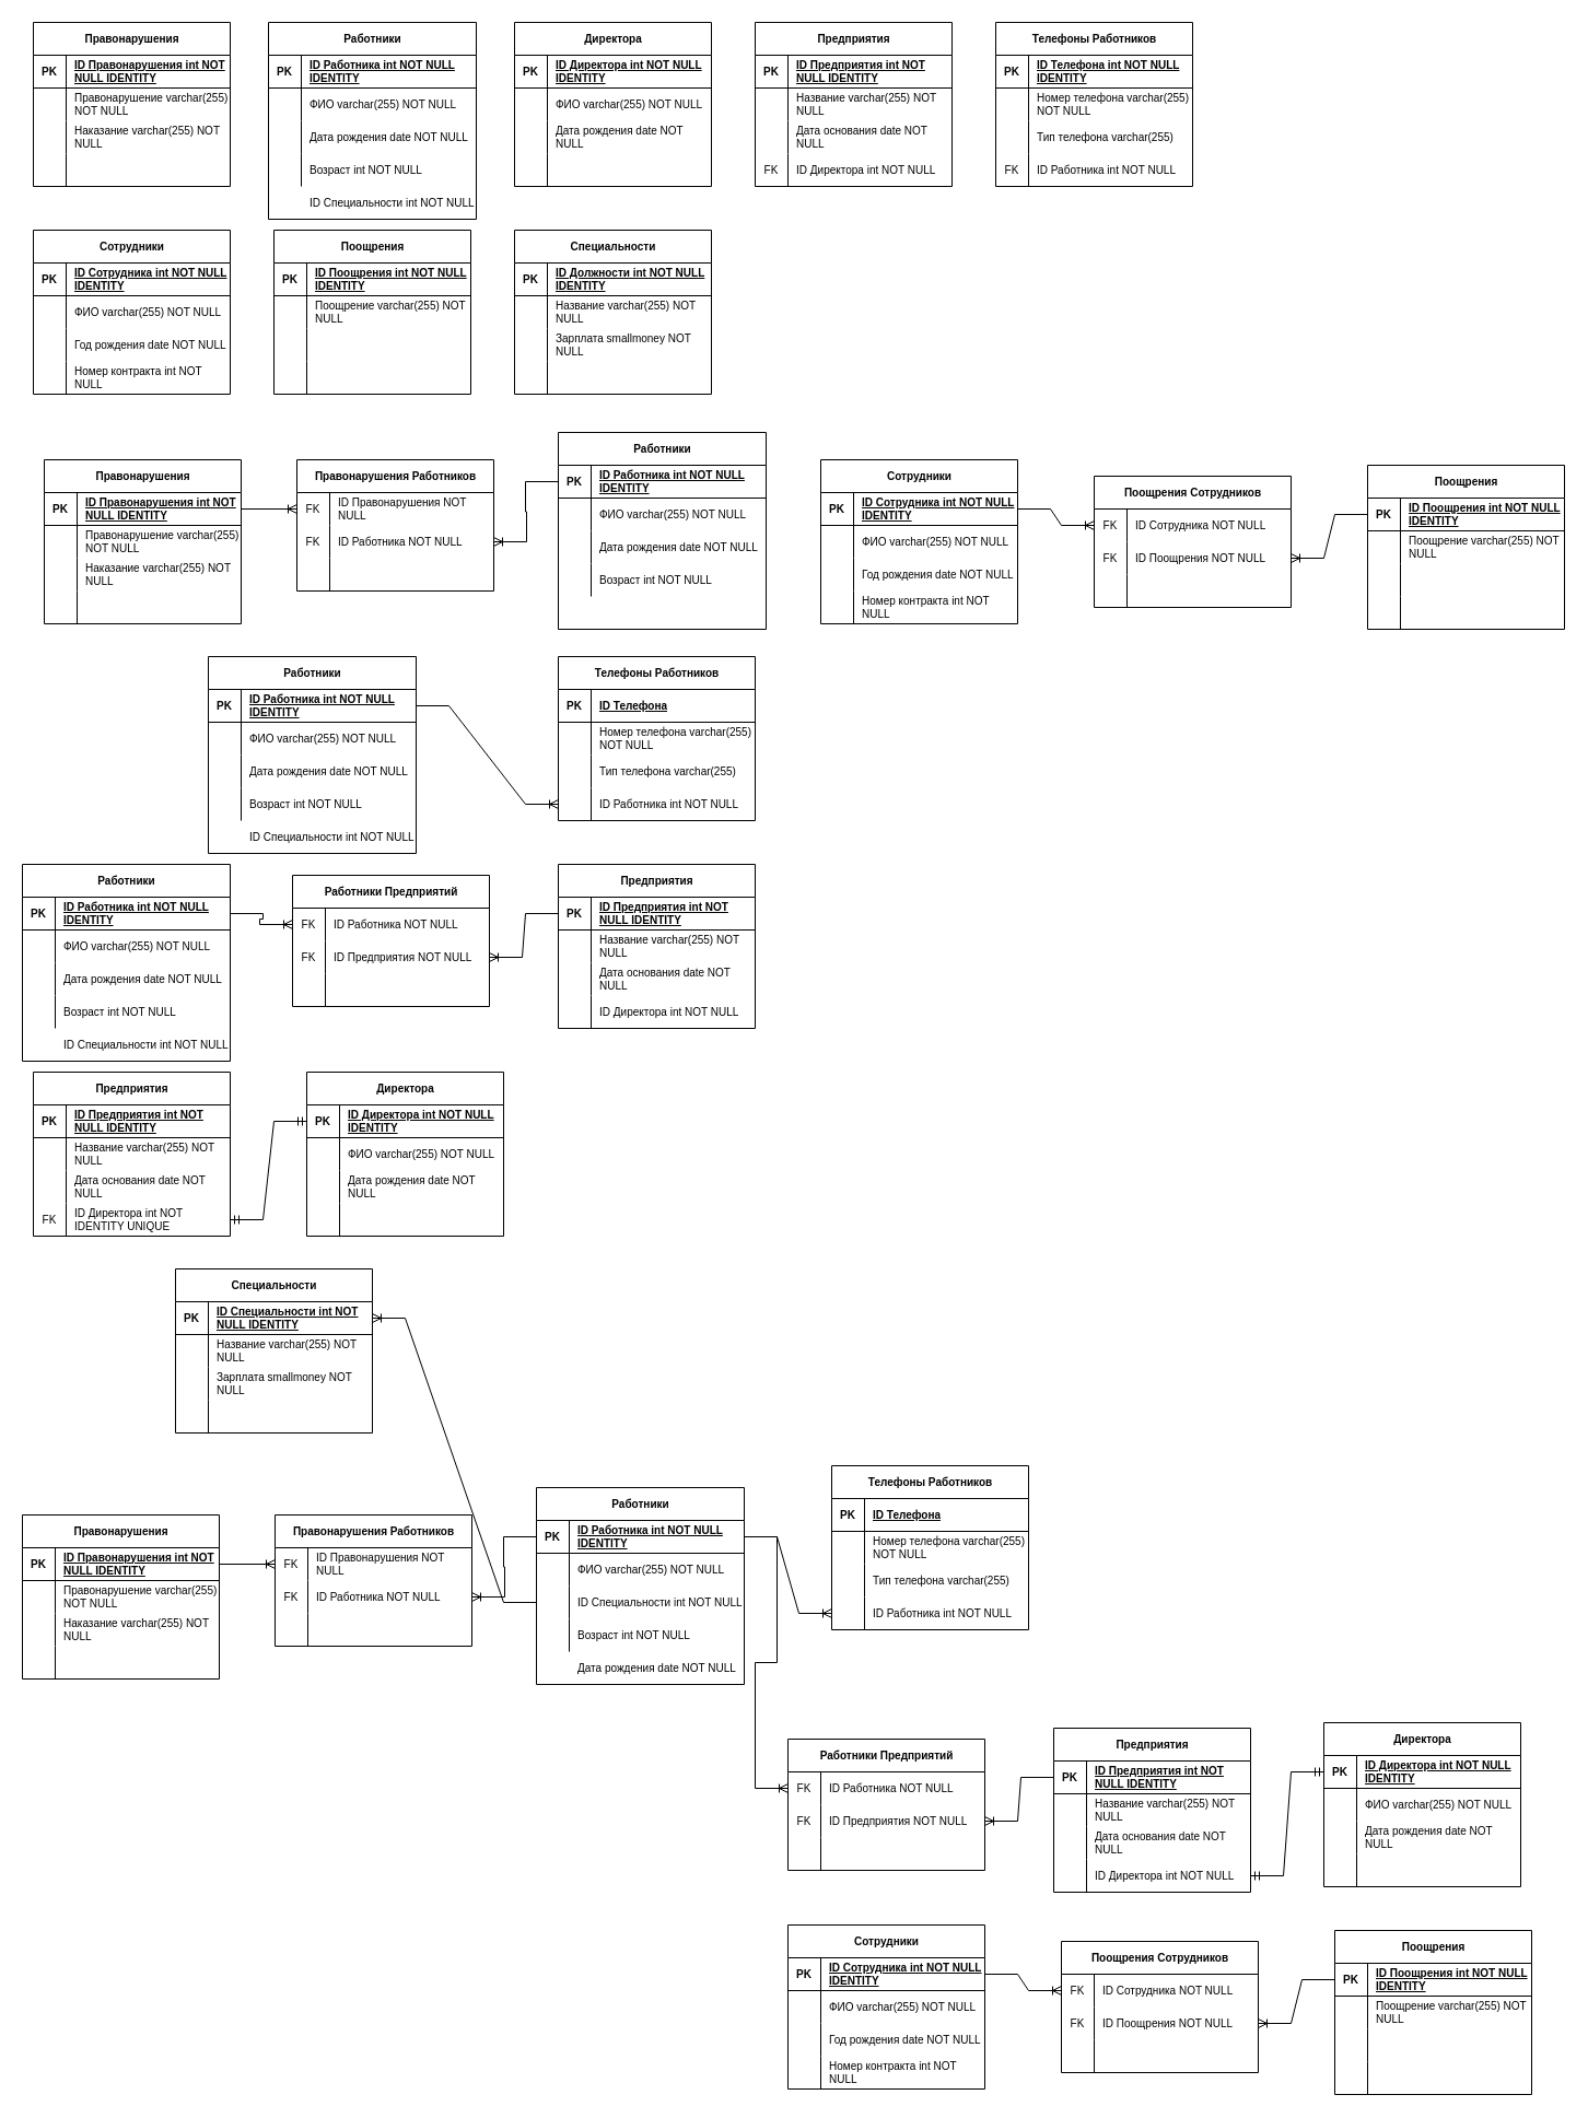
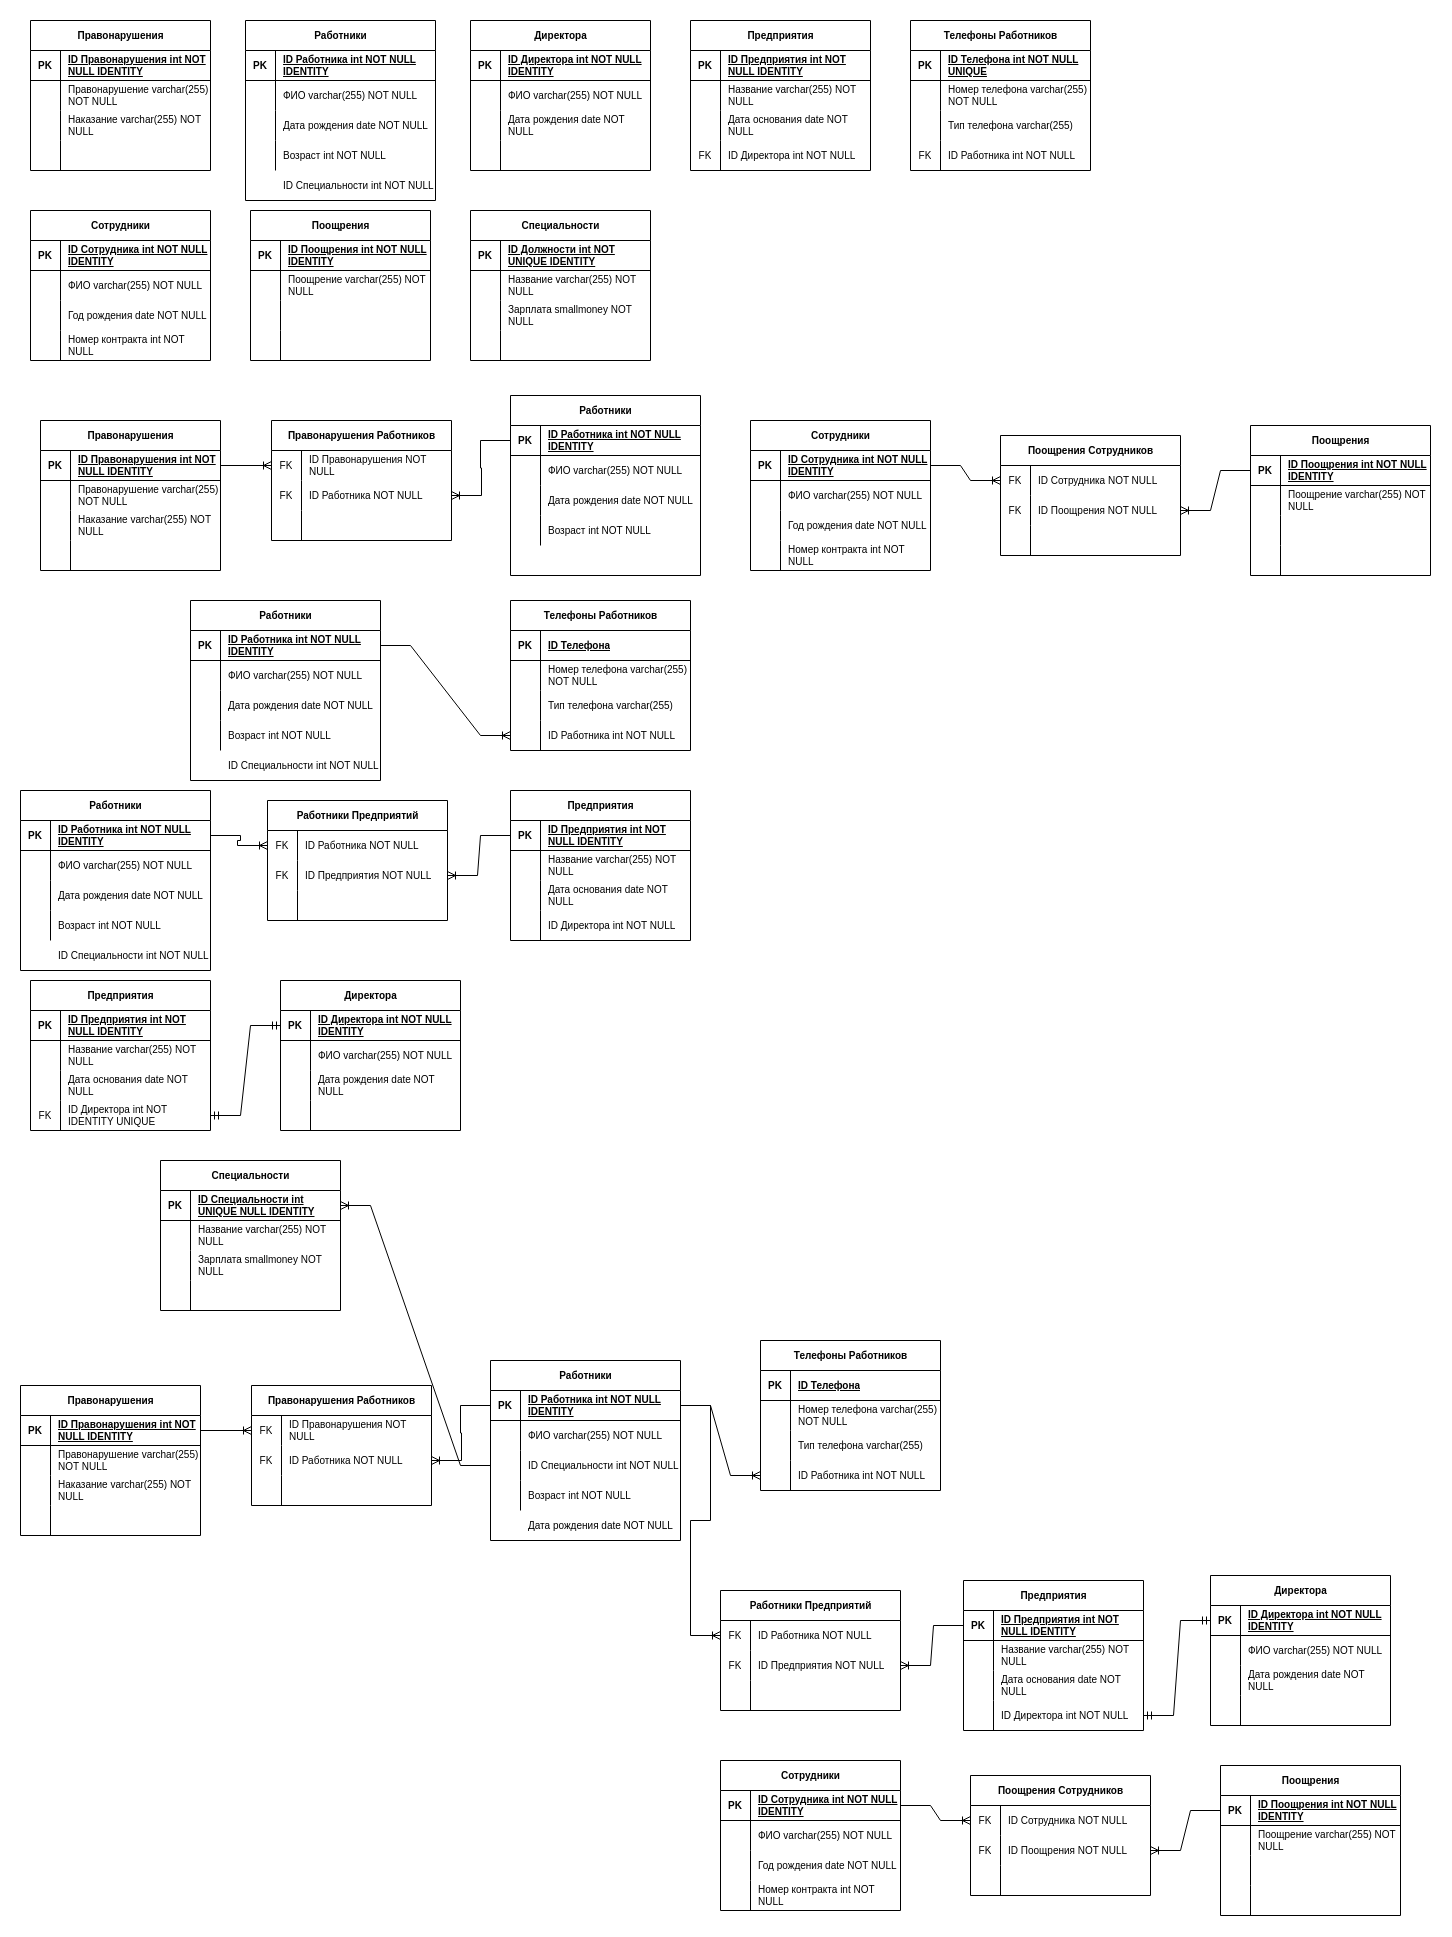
- <mxCell id="161" value="ID Телефона int NOT NULL IDENTITY" style="shape=partialRectangle;connectable=0;fillColor=none;top=0;left=0;bottom=0;right=0;align=left;spacingLeft=6;fontStyle=5;overflow=hidden;whiteSpace=wrap;html=1;fontSize=10;" parent="159" vertex="1"><mxGeometry x="30" width="150" height="30" as="geometry"><mxRectangle width="150" height="30" as="alternateBounds" /></mxGeometry></mxCell>
+ <mxCell id="161" value="ID Телефона int NOT NULL UNIQUE" style="shape=partialRectangle;connectable=0;fillColor=none;top=0;left=0;bottom=0;right=0;align=left;spacingLeft=6;fontStyle=5;overflow=hidden;whiteSpace=wrap;html=1;fontSize=10;" parent="159" vertex="1"><mxGeometry x="30" width="150" height="30" as="geometry"><mxRectangle width="150" height="30" as="alternateBounds" /></mxGeometry></mxCell>
- <mxCell id="225" value="ID Должности int NOT NULL IDENTITY" style="shape=partialRectangle;connectable=0;fillColor=none;top=0;left=0;bottom=0;right=0;align=left;spacingLeft=6;fontStyle=5;overflow=hidden;whiteSpace=wrap;html=1;fontSize=10;" vertex="1" parent="223"><mxGeometry x="30" width="150" height="30" as="geometry"><mxRectangle width="150" height="30" as="alternateBounds" /></mxGeometry></mxCell>
+ <mxCell id="225" value="ID Должности int NOT UNIQUE IDENTITY" style="shape=partialRectangle;connectable=0;fillColor=none;top=0;left=0;bottom=0;right=0;align=left;spacingLeft=6;fontStyle=5;overflow=hidden;whiteSpace=wrap;html=1;fontSize=10;" vertex="1" parent="223"><mxGeometry x="30" width="150" height="30" as="geometry"><mxRectangle width="150" height="30" as="alternateBounds" /></mxGeometry></mxCell>
- <mxCell id="408" value="ID Специальности int NOT NULL IDENTITY" style="shape=partialRectangle;connectable=0;fillColor=none;top=0;left=0;bottom=0;right=0;align=left;spacingLeft=6;fontStyle=5;overflow=hidden;whiteSpace=wrap;html=1;fontSize=10;" vertex="1" parent="406"><mxGeometry x="30" width="150" height="30" as="geometry"><mxRectangle width="150" height="30" as="alternateBounds" /></mxGeometry></mxCell>
+ <mxCell id="408" value="ID Специальности int UNIQUE NULL IDENTITY" style="shape=partialRectangle;connectable=0;fillColor=none;top=0;left=0;bottom=0;right=0;align=left;spacingLeft=6;fontStyle=5;overflow=hidden;whiteSpace=wrap;html=1;fontSize=10;" vertex="1" parent="406"><mxGeometry x="30" width="150" height="30" as="geometry"><mxRectangle width="150" height="30" as="alternateBounds" /></mxGeometry></mxCell>
